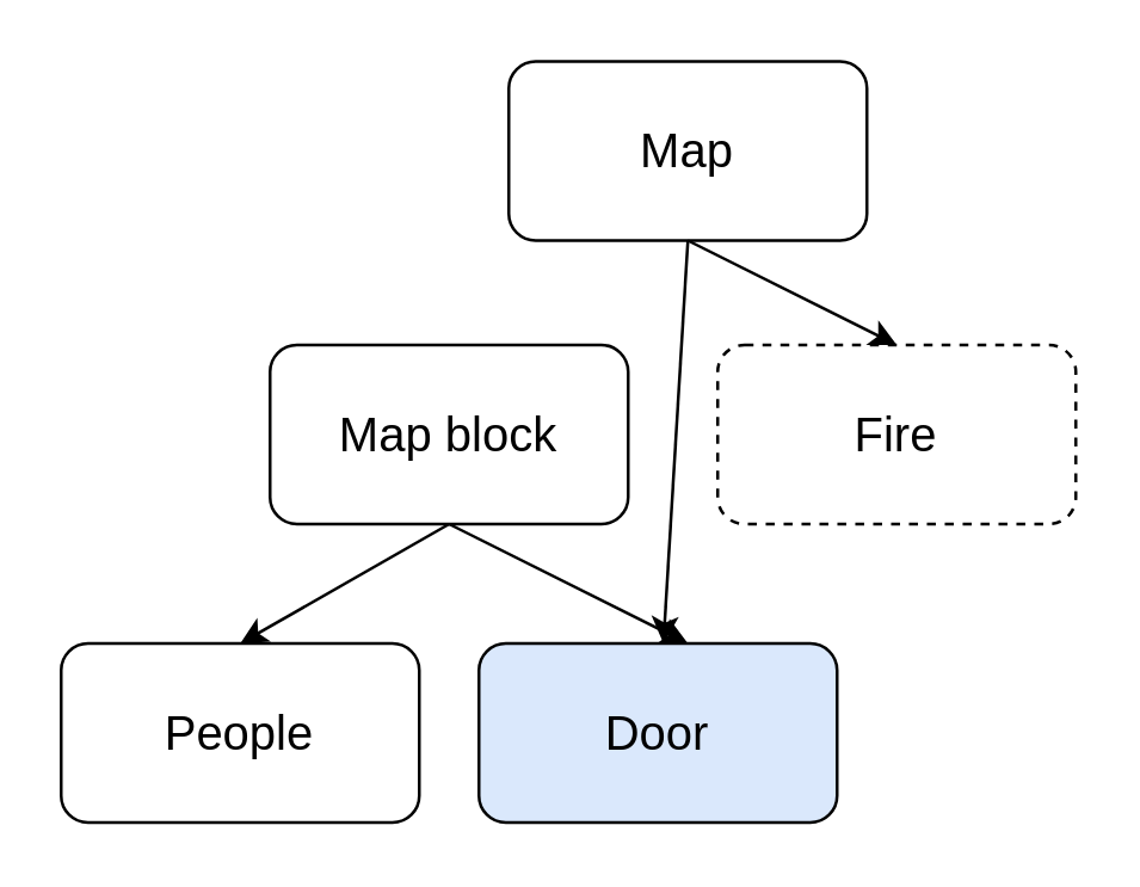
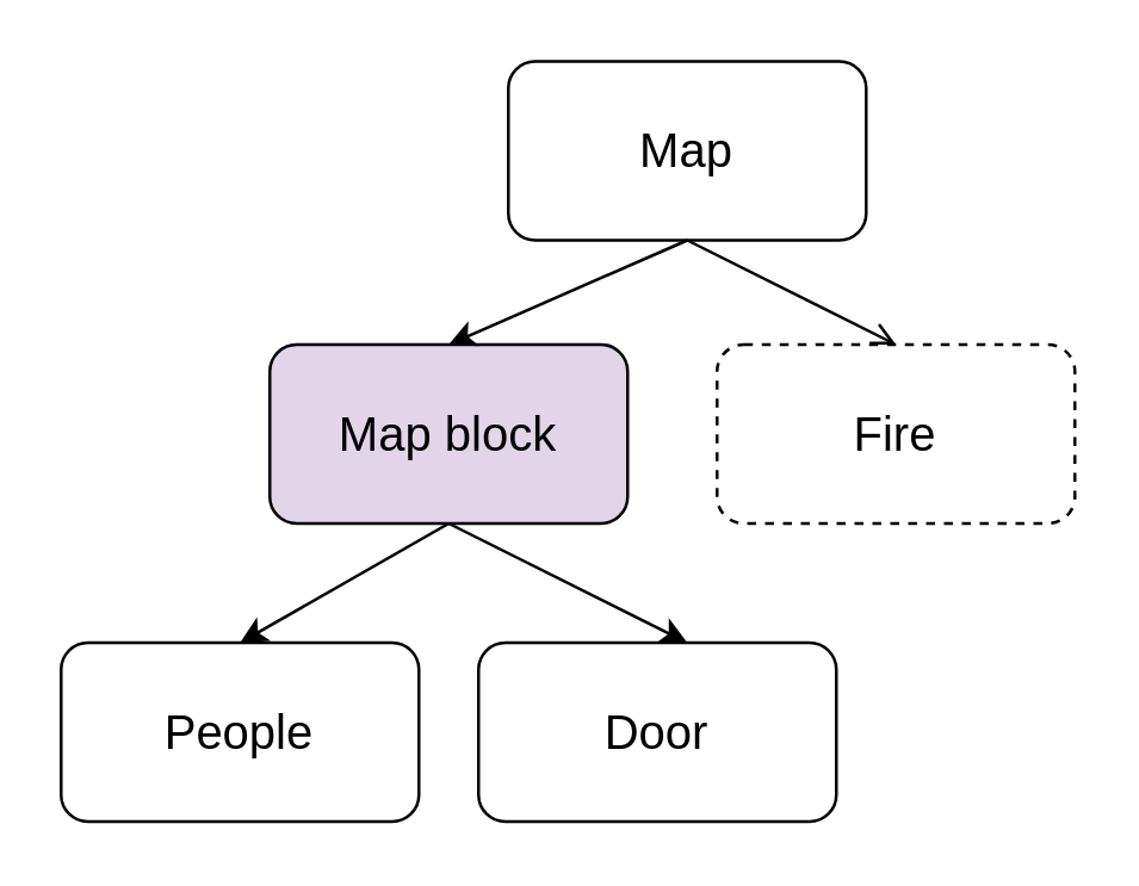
- <mxCell id="7" value="" style="endArrow=classic;html=1;exitX=0.5;exitY=1;exitDx=0;exitDy=0;entryX=0.5;entryY=0;entryDx=0;entryDy=0;" edge="1" parent="1" source="2" target="5"><mxGeometry width="50" height="50" relative="1" as="geometry"><mxPoint x="360" y="75" as="sourcePoint" /><mxPoint x="290" y="115" as="targetPoint" /></mxGeometry></mxCell>
+ <mxCell id="7" value="" style="endArrow=open;html=1;exitX=0.5;exitY=1;exitDx=0;exitDy=0;entryX=0.5;entryY=0;entryDx=0;entryDy=0;" edge="1" parent="1" source="2" target="5"><mxGeometry width="50" height="50" relative="1" as="geometry"><mxPoint x="360" y="75" as="sourcePoint" /><mxPoint x="290" y="115" as="targetPoint" /></mxGeometry></mxCell>
- <mxCell id="8" value="" style="endArrow=classic;html=1;exitX=0.5;exitY=1;exitDx=0;exitDy=0;" edge="1" parent="1" source="2" target="6"><mxGeometry width="50" height="50" relative="1" as="geometry"><mxPoint x="120" y="75" as="sourcePoint" /><mxPoint x="200" y="115" as="targetPoint" /></mxGeometry></mxCell>
+ <mxCell id="8" value="" style="endArrow=classic;html=1;exitX=0.5;exitY=1;exitDx=0;exitDy=0;entryX=0.5;entryY=0;entryDx=0;entryDy=0;" edge="1" parent="1" source="2" target="3"><mxGeometry width="50" height="50" relative="1" as="geometry"><mxPoint x="120" y="75" as="sourcePoint" /><mxPoint x="200" y="115" as="targetPoint" /></mxGeometry></mxCell>
- <mxCell id="3" value="&lt;font style=&quot;font-size: 16px&quot;&gt;Map block&lt;/font&gt;" style="rounded=1;whiteSpace=wrap;html=1;" vertex="1" parent="1"><mxGeometry x="90" y="115" width="120" height="60" as="geometry" /></mxCell>
+ <mxCell id="3" value="&lt;font style=&quot;font-size: 16px&quot;&gt;Map block&lt;/font&gt;" style="rounded=1;whiteSpace=wrap;html=1;fillColor=#e1d5e7;" vertex="1" parent="1"><mxGeometry x="90" y="115" width="120" height="60" as="geometry" /></mxCell>
- <mxCell id="6" value="&lt;font style=&quot;font-size: 16px&quot;&gt;Door&lt;/font&gt;" style="rounded=1;whiteSpace=wrap;html=1;fillColor=#dae8fc;" vertex="1" parent="1"><mxGeometry x="160" y="215" width="120" height="60" as="geometry" /></mxCell>
+ <mxCell id="6" value="&lt;font style=&quot;font-size: 16px&quot;&gt;Door&lt;/font&gt;" style="rounded=1;whiteSpace=wrap;html=1;" vertex="1" parent="1"><mxGeometry x="160" y="215" width="120" height="60" as="geometry" /></mxCell>
